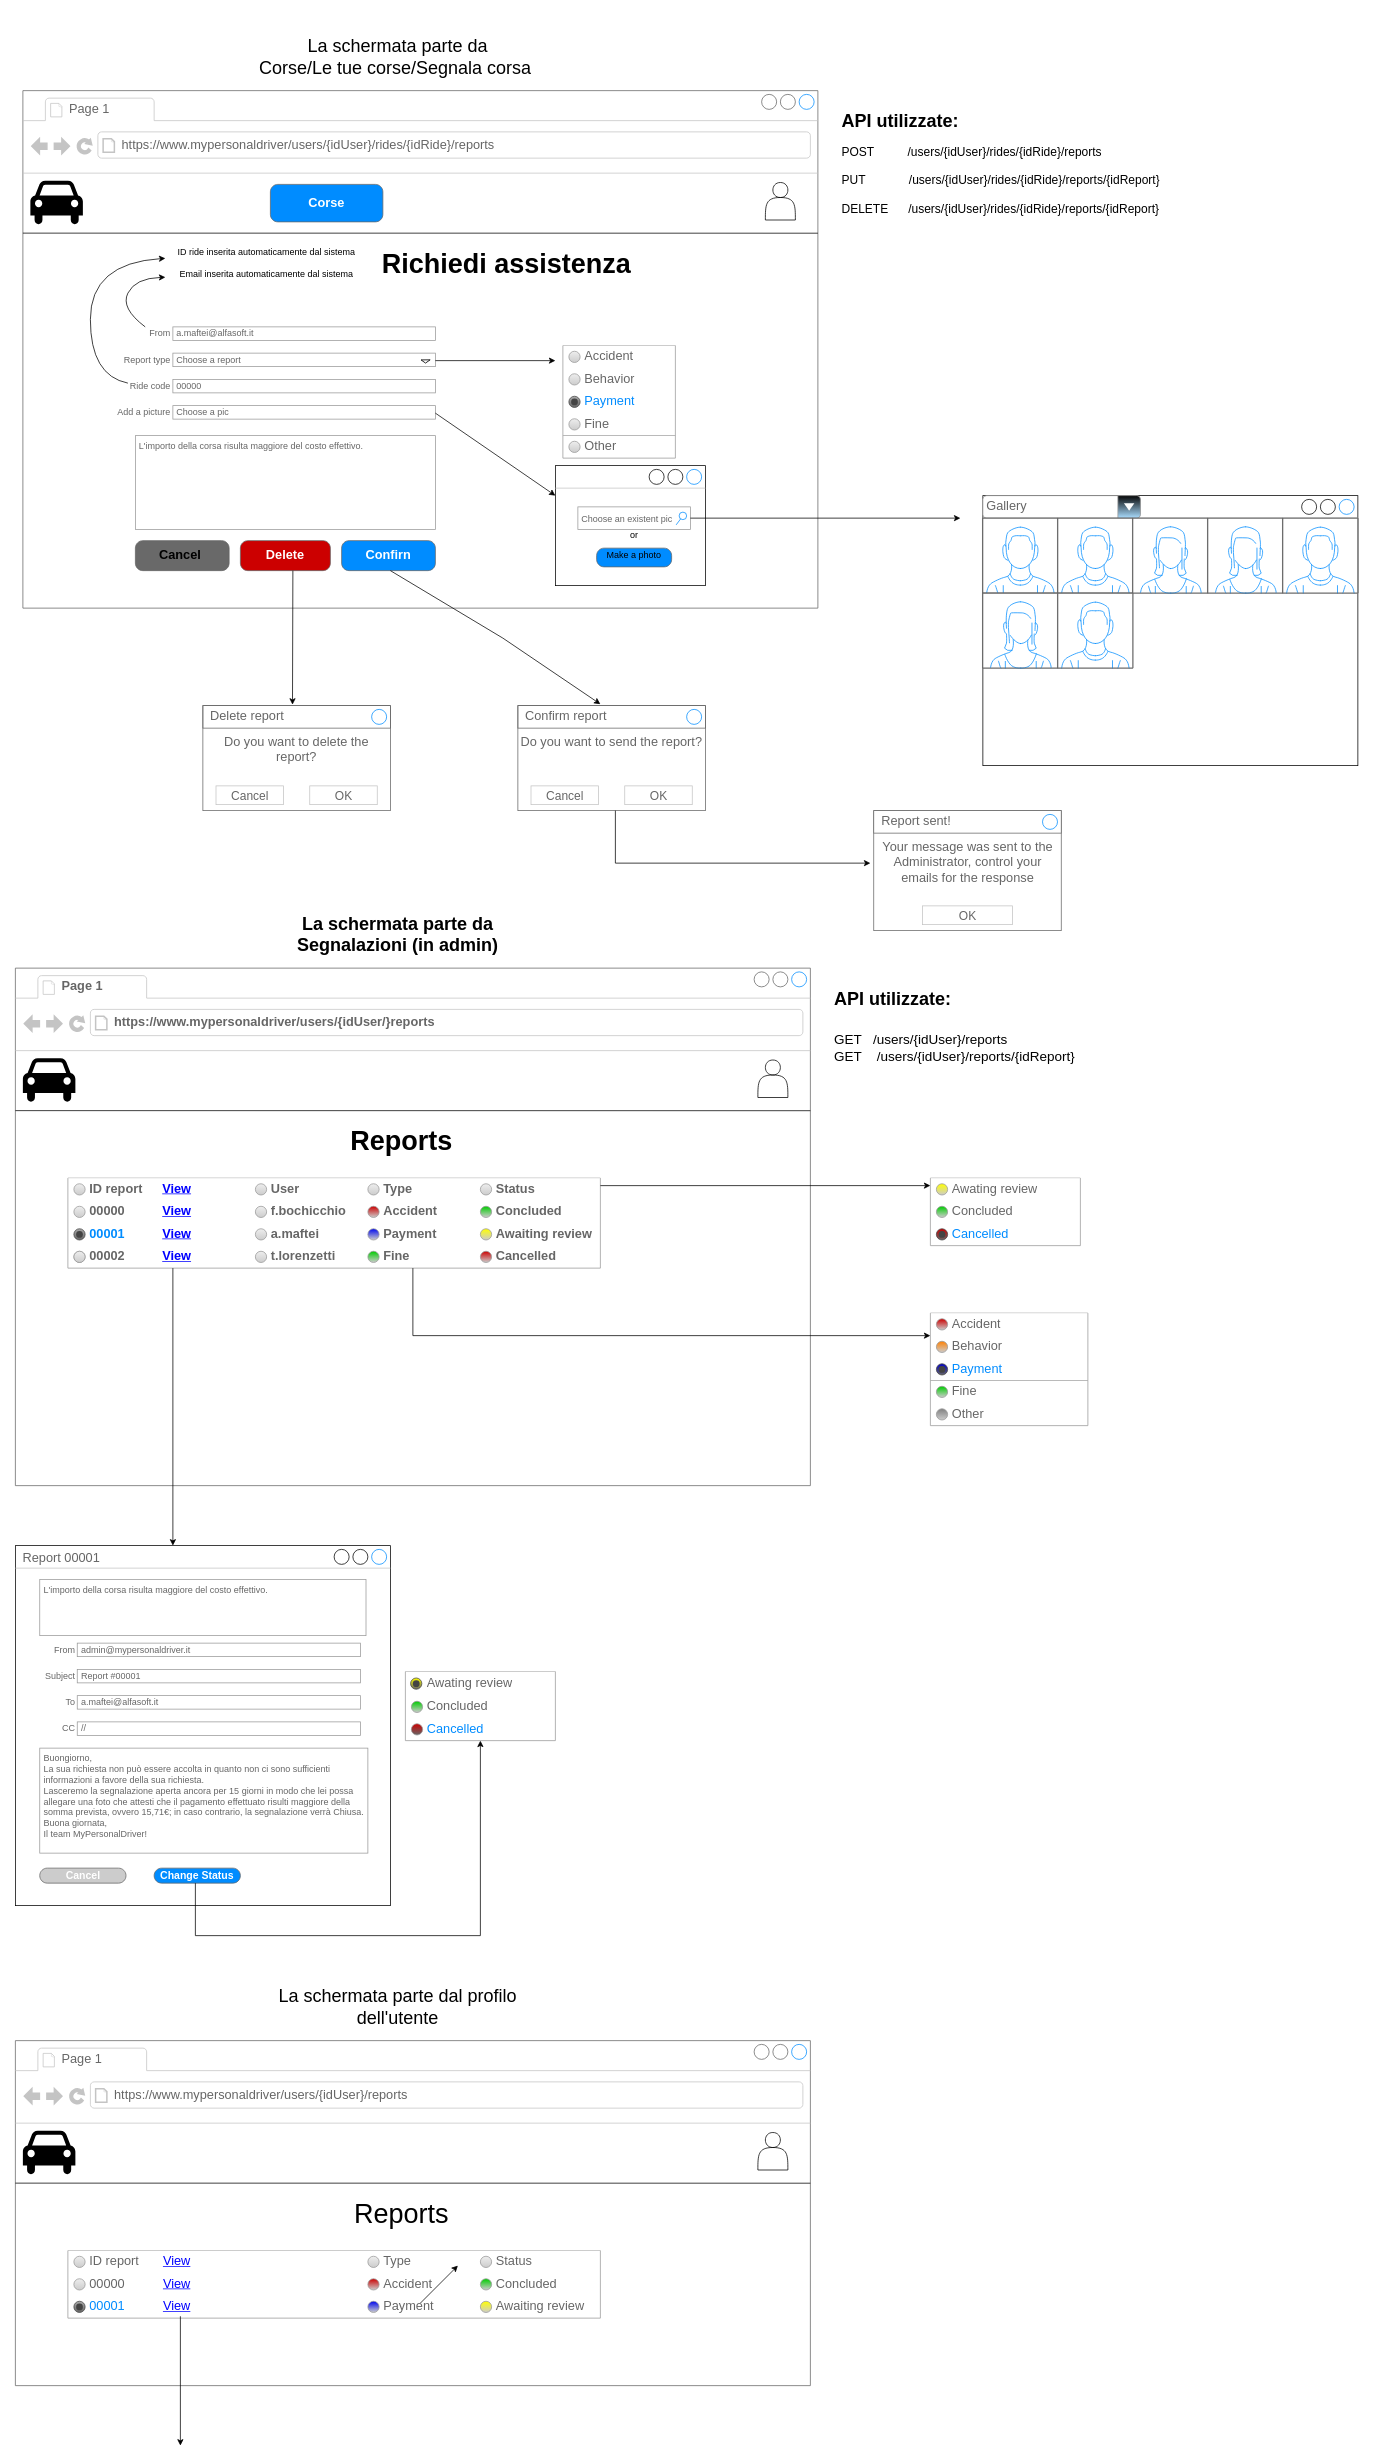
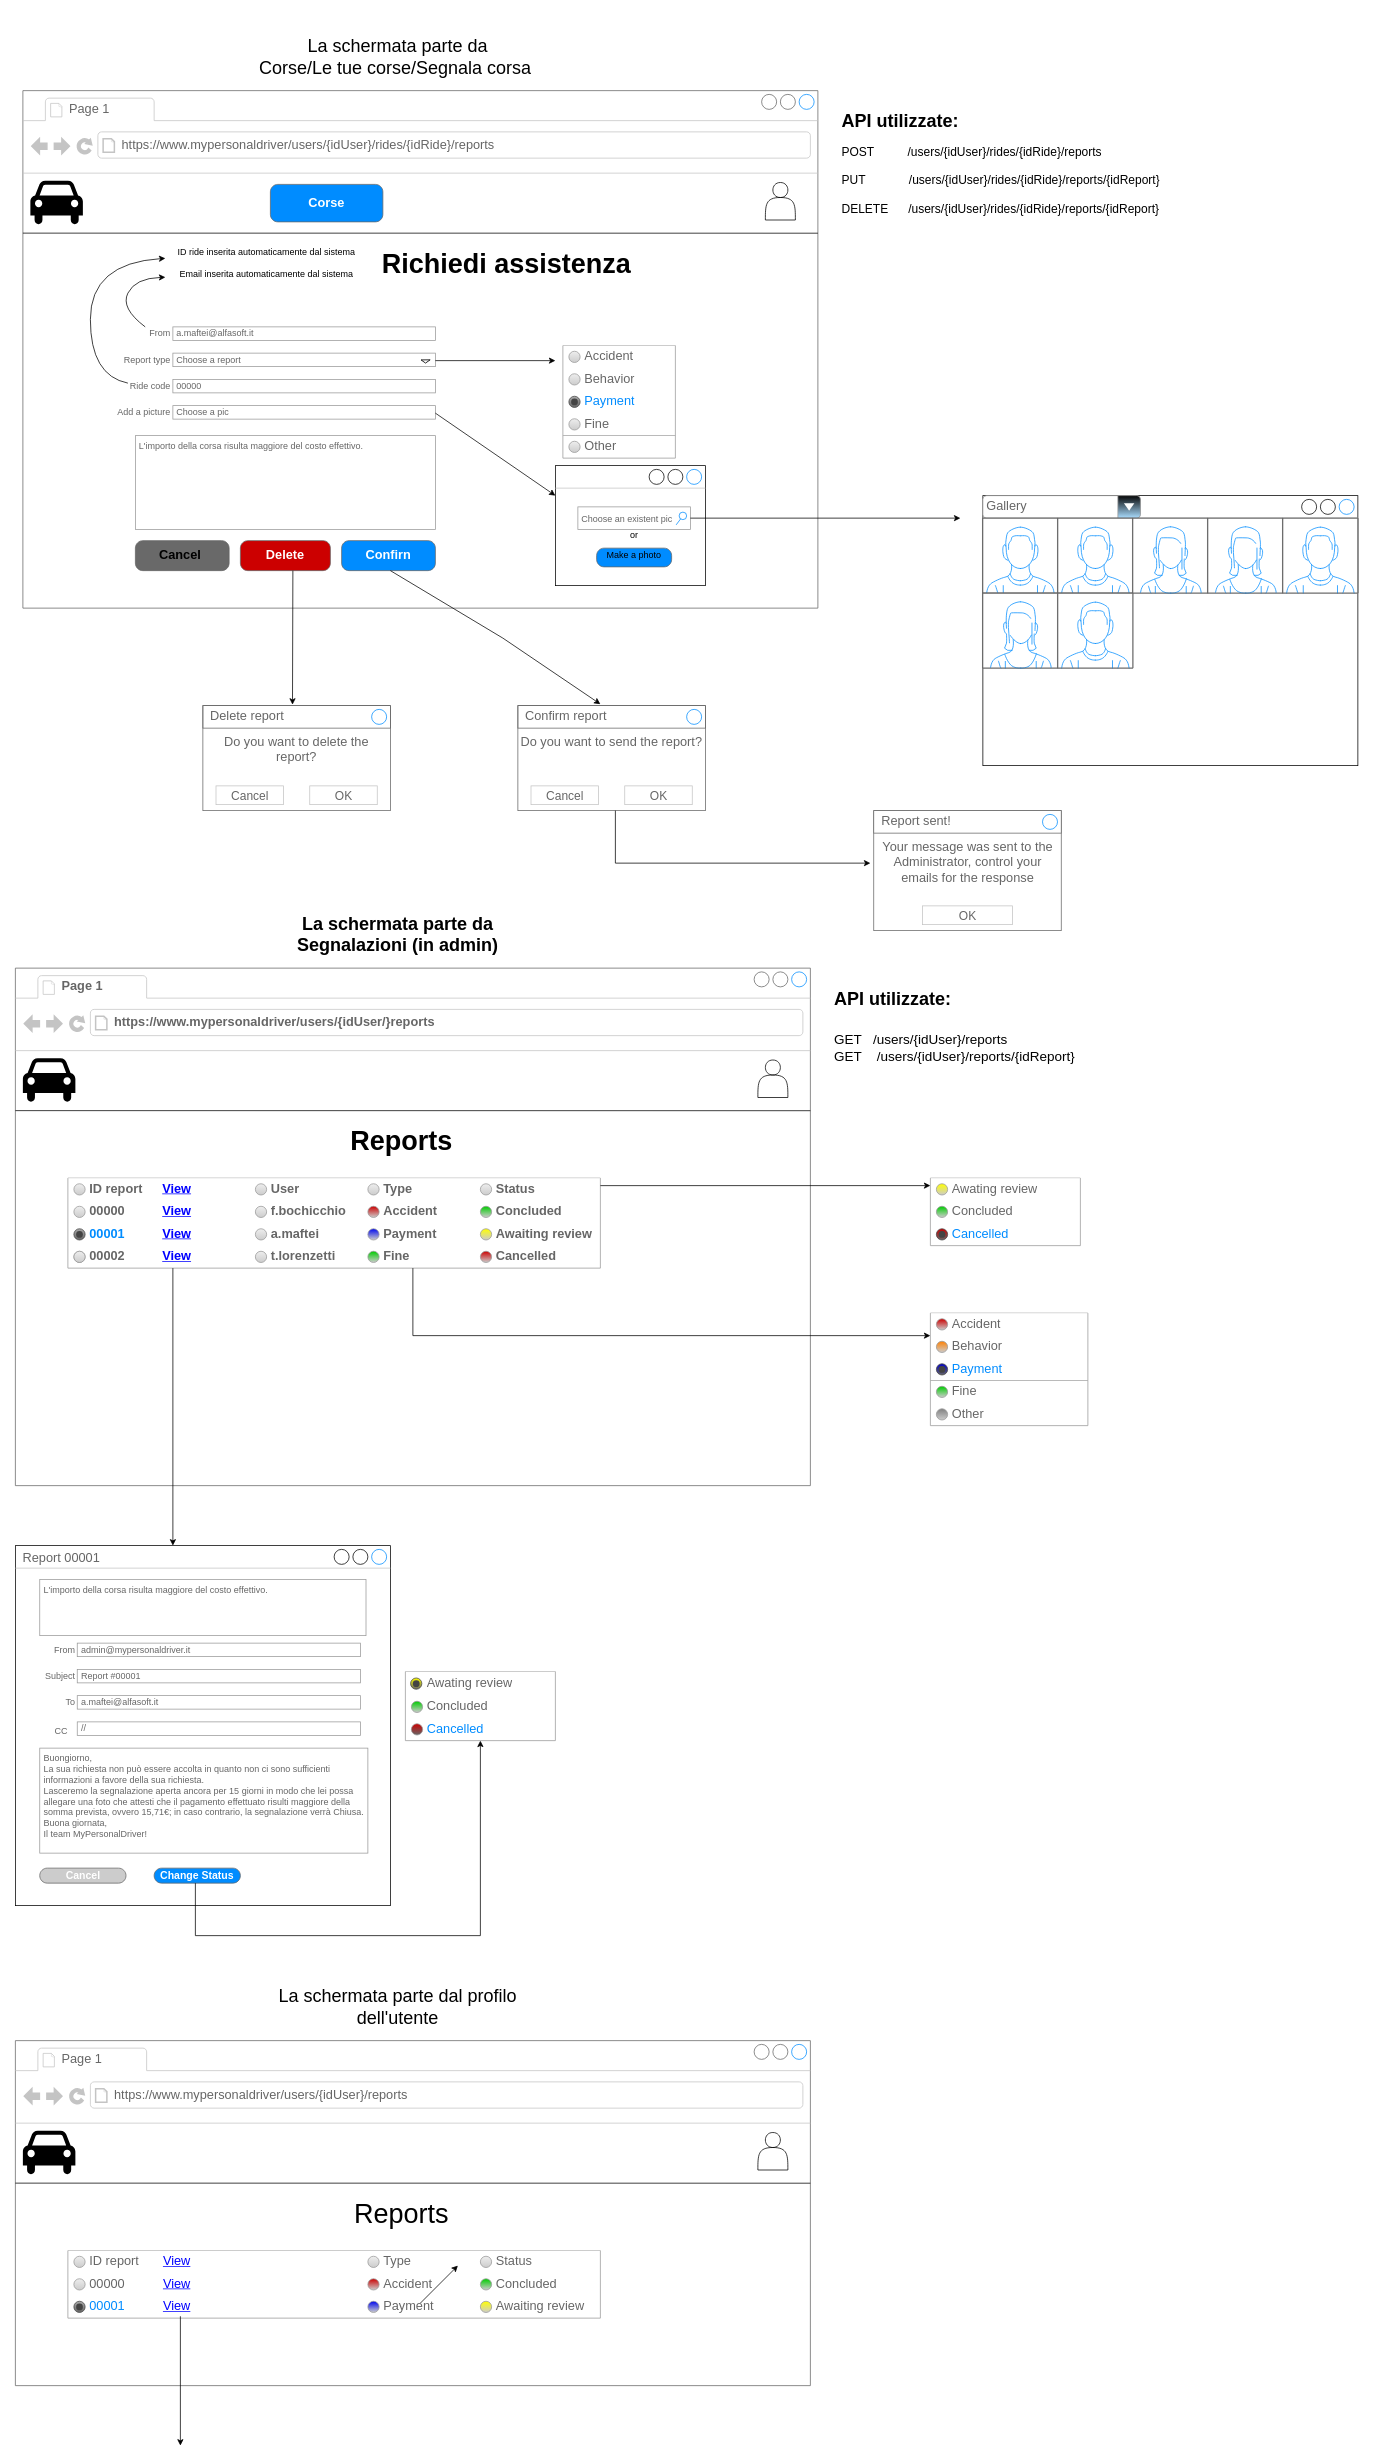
- <mxCell id="137" value="CC" style="strokeWidth=1;shadow=0;dashed=0;align=center;html=1;shape=mxgraph.mockup.forms.anchor;align=right;spacingRight=2;fontColor=#666666;" vertex="1" parent="1"><mxGeometry x="52.5" y="2295" width="50" height="18" as="geometry" /></mxCell>
+ <mxCell id="137" value="CC" style="strokeWidth=1;shadow=0;dashed=0;align=center;html=1;shape=mxgraph.mockup.forms.anchor;align=right;spacingRight=2;fontColor=#666666;" vertex="1" parent="1"><mxGeometry x="52.5" y="2295" width="40" height="25" as="geometry" /></mxCell>
